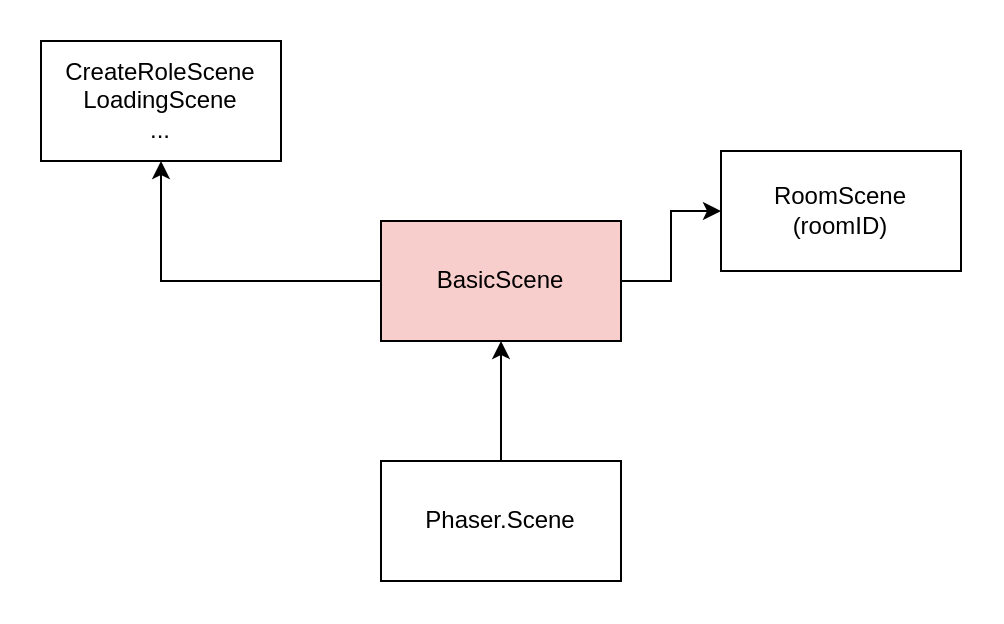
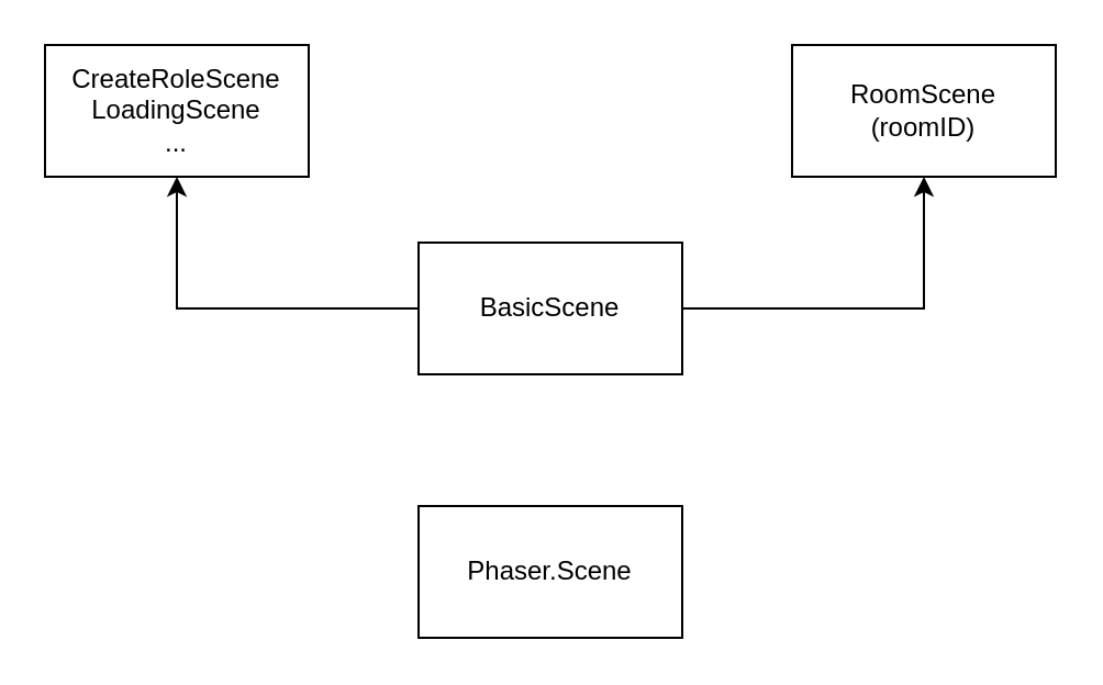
- <mxCell id="8" value="RoomScene&lt;br&gt;(roomID)" style="rounded=0;whiteSpace=wrap;html=1;" parent="1" vertex="1"><mxGeometry x="360" y="75" width="120" height="60" as="geometry" /></mxCell>
+ <mxCell id="8" value="RoomScene&lt;br&gt;(roomID)" style="rounded=0;whiteSpace=wrap;html=1;" parent="1" vertex="1"><mxGeometry x="360" y="20" width="120" height="60" as="geometry" /></mxCell>
- <mxCell id="4" value="BasicScene" style="rounded=0;whiteSpace=wrap;html=1;fillColor=#f8cecc;" parent="1" vertex="1"><mxGeometry x="190" y="110" width="120" height="60" as="geometry" /></mxCell>
+ <mxCell id="4" value="BasicScene" style="rounded=0;whiteSpace=wrap;html=1;" parent="1" vertex="1"><mxGeometry x="190" y="110" width="120" height="60" as="geometry" /></mxCell>
- <mxCell id="5" style="edgeStyle=orthogonalEdgeStyle;rounded=0;orthogonalLoop=1;jettySize=auto;html=1;entryX=0.5;entryY=1;entryDx=0;entryDy=0;" parent="1" source="6" target="4" edge="1"><mxGeometry relative="1" as="geometry" /></mxCell>
